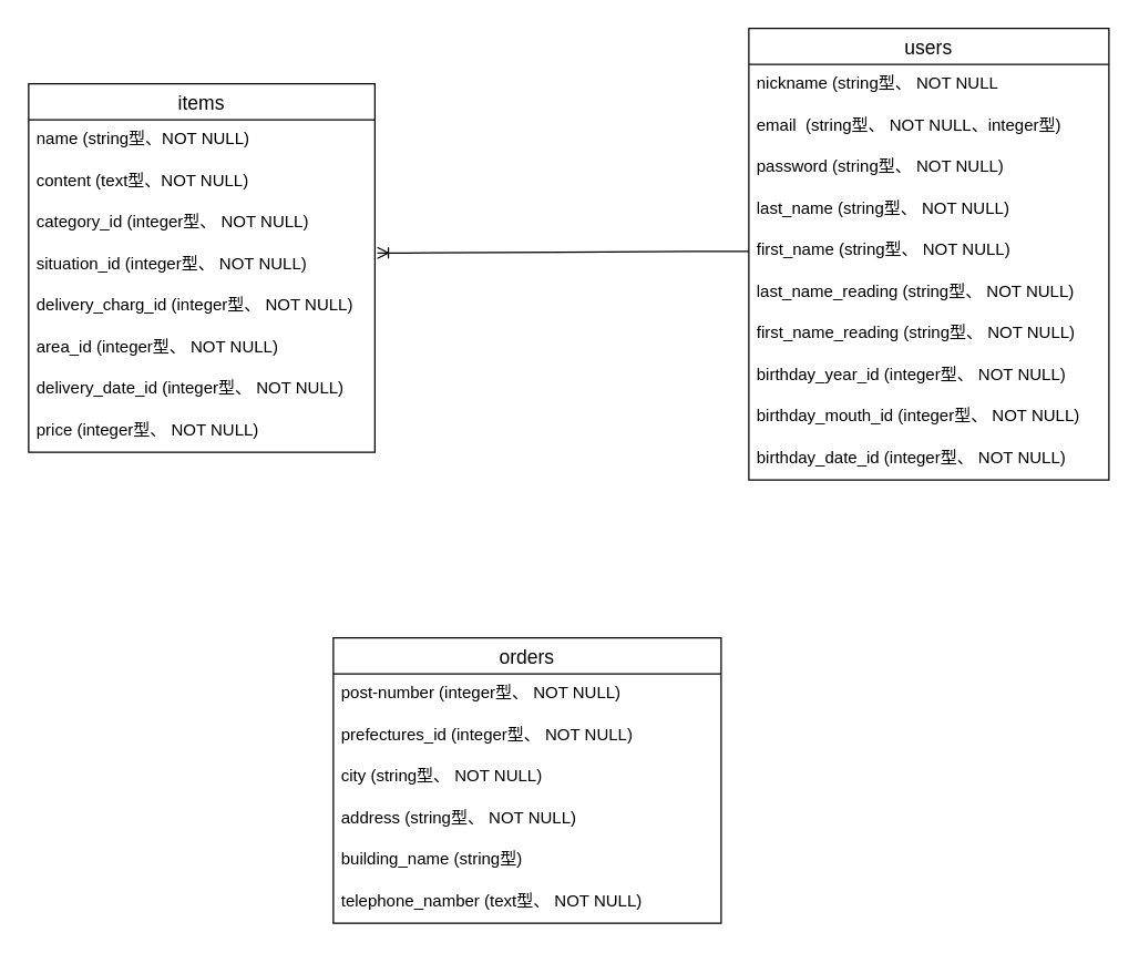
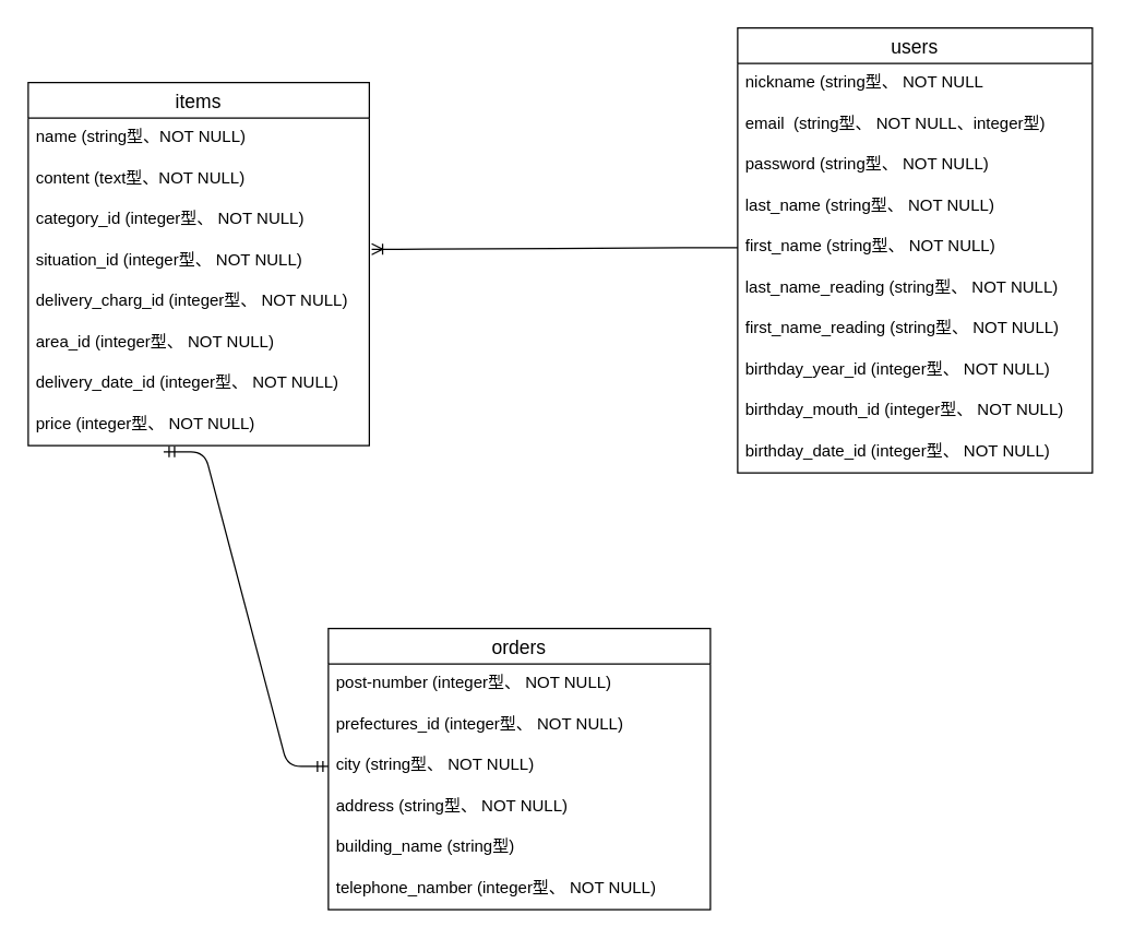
+ <mxCell id="30" value="" style="edgeStyle=entityRelationEdgeStyle;fontSize=12;html=1;endArrow=ERmandOne;startArrow=ERmandOne;elbow=vertical;exitX=0;exitY=0.5;exitDx=0;exitDy=0;entryX=0.397;entryY=1.153;entryDx=0;entryDy=0;entryPerimeter=0;" edge="1" parent="1" source="25" target="10"><mxGeometry width="100" height="100" relative="1" as="geometry"><mxPoint x="340" y="330" as="sourcePoint" /><mxPoint x="141" y="219" as="targetPoint" /></mxGeometry></mxCell>
- <mxCell id="28" value="telephone_namber (text型、 NOT NULL)" style="text;strokeColor=none;fillColor=none;spacingLeft=4;spacingRight=4;overflow=hidden;rotatable=0;points=[[0,0.5],[1,0.5]];portConstraint=eastwest;fontSize=12;" vertex="1" parent="22"><mxGeometry y="176" width="280" height="30" as="geometry" /></mxCell>
+ <mxCell id="28" value="telephone_namber (integer型、 NOT NULL)" style="text;strokeColor=none;fillColor=none;spacingLeft=4;spacingRight=4;overflow=hidden;rotatable=0;points=[[0,0.5],[1,0.5]];portConstraint=eastwest;fontSize=12;" vertex="1" parent="22"><mxGeometry y="176" width="280" height="30" as="geometry" /></mxCell>
